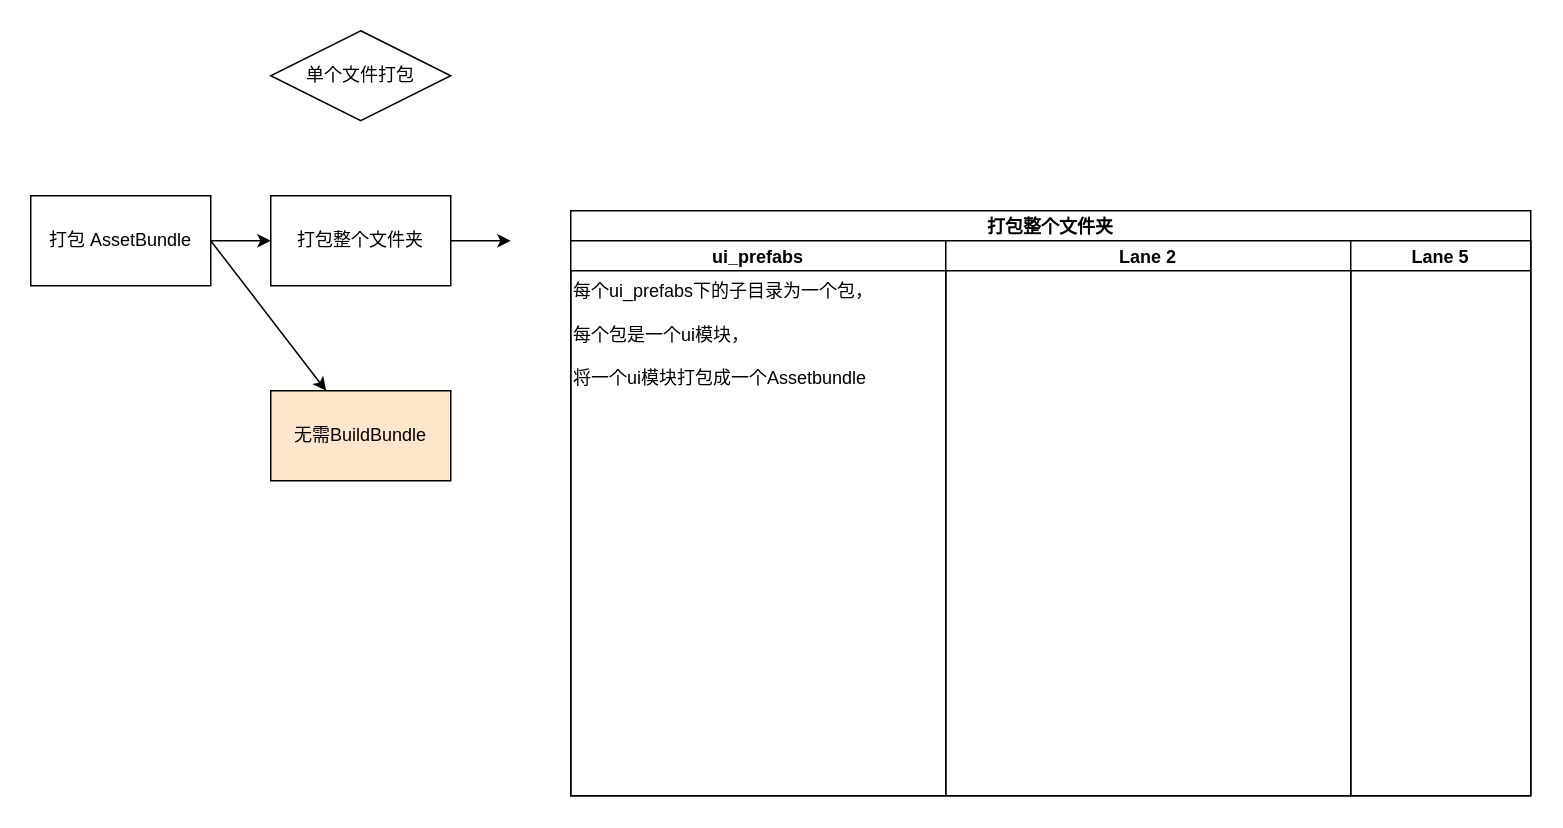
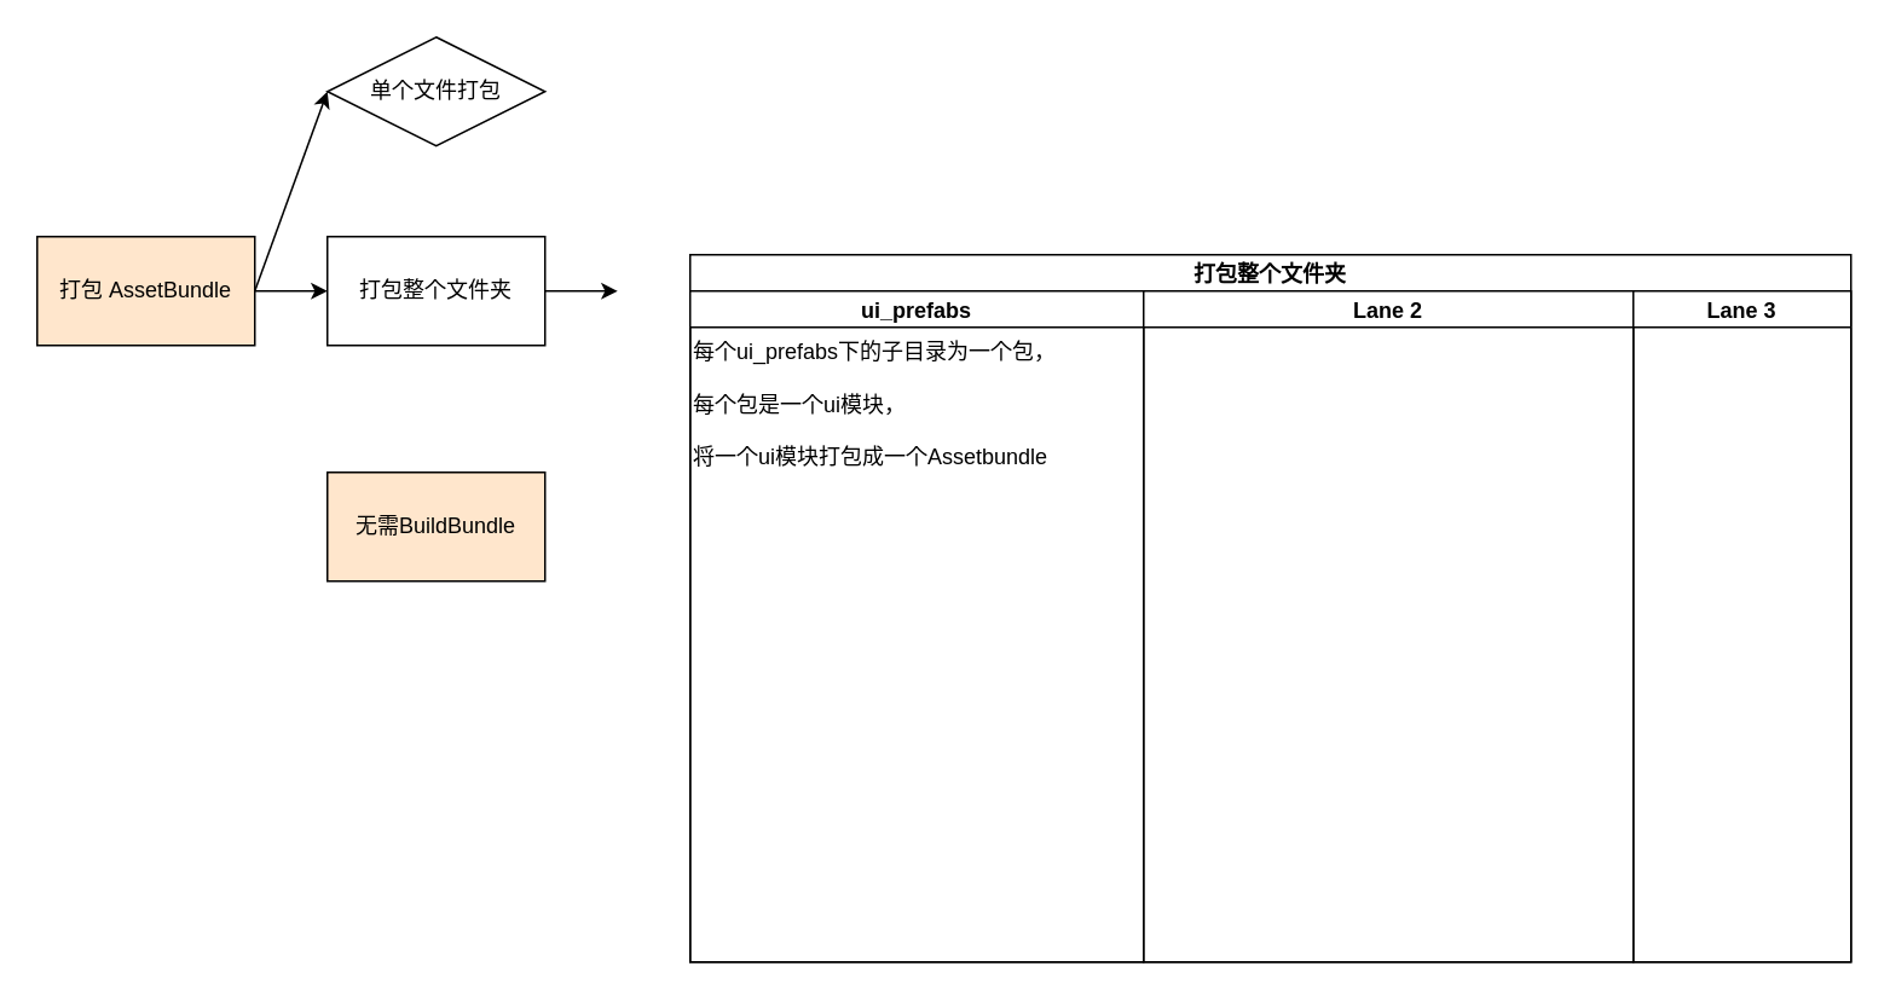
- <mxCell id="4" value="打包 AssetBundle" style="rounded=0;whiteSpace=wrap;html=1;" vertex="1" parent="1"><mxGeometry y="130" width="120" height="60" as="geometry" x="20" /></mxCell>
+ <mxCell id="4" value="打包 AssetBundle" style="rounded=0;whiteSpace=wrap;html=1;fillColor=#ffe6cc;" vertex="1" parent="1"><mxGeometry y="130" width="120" height="60" as="geometry" x="20" /></mxCell>
- <mxCell id="13" value="Lane 5" style="swimlane;startSize=20;" vertex="1" parent="9"><mxGeometry x="520" y="20" width="120" height="370" as="geometry" /></mxCell>
+ <mxCell id="13" value="Lane 3" style="swimlane;startSize=20;" vertex="1" parent="9"><mxGeometry x="520" y="20" width="120" height="370" as="geometry" /></mxCell>
- <mxCell id="2" style="edgeStyle=none;html=1;exitX=1;exitY=0.5;exitDx=0;exitDy=0;" edge="1" parent="1" source="4" target="8"><mxGeometry relative="1" as="geometry" /></mxCell>
+ <mxCell id="2" style="edgeStyle=none;html=1;exitX=1;exitY=0.5;exitDx=0;exitDy=0;entryX=0;entryY=0.5;entryDx=0;entryDy=0;" edge="1" parent="1" source="4" target="5"><mxGeometry relative="1" as="geometry" /></mxCell>
